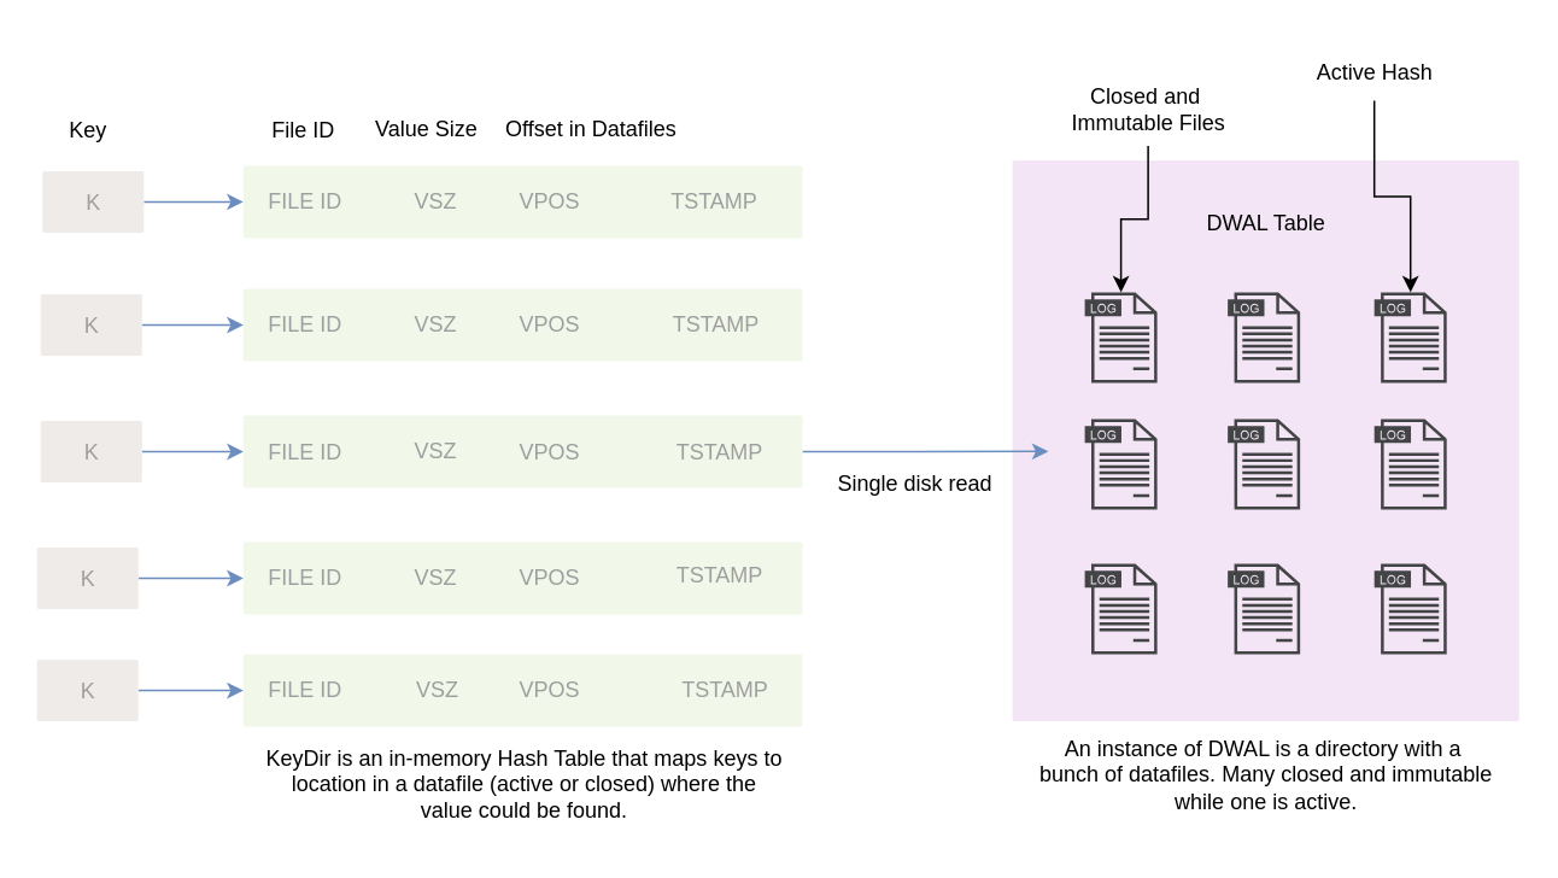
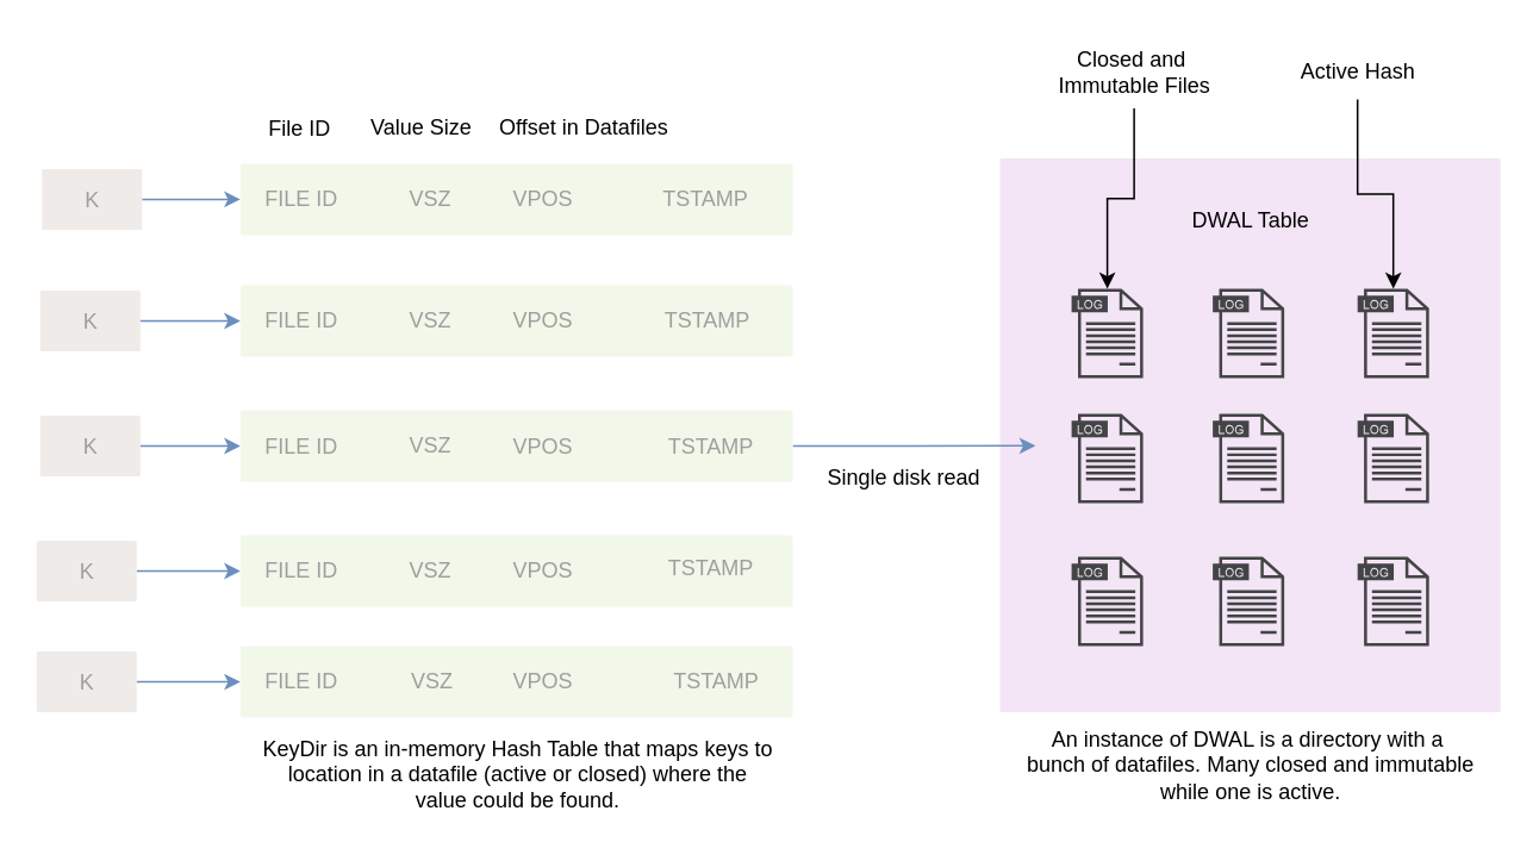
- <mxCell id="16" value="Closed and&amp;nbsp;&lt;br&gt;Immutable Files" style="text;html=1;align=center;verticalAlign=middle;resizable=0;points=[];autosize=1;strokeColor=none;fillColor=none;" parent="1" vertex="1"><mxGeometry x="579" y="40" width="110" height="40" as="geometry" /></mxCell>
+ <mxCell id="16" value="Closed and&amp;nbsp;&lt;br&gt;Immutable Files" style="text;html=1;align=center;verticalAlign=middle;resizable=0;points=[];autosize=1;strokeColor=none;fillColor=none;" parent="1" vertex="1"><mxGeometry x="579" y="20" width="110" height="40" as="geometry" /></mxCell>
- <mxCell id="44" value="Key" style="text;html=1;align=center;verticalAlign=middle;resizable=0;points=[];autosize=1;strokeColor=none;fillColor=none;" vertex="1" parent="1"><mxGeometry x="28" y="57" width="40" height="30" as="geometry" /></mxCell>
